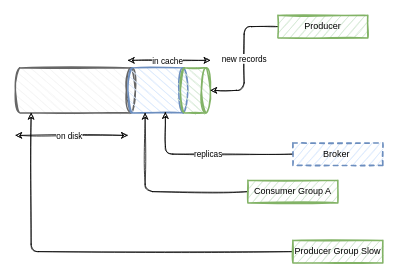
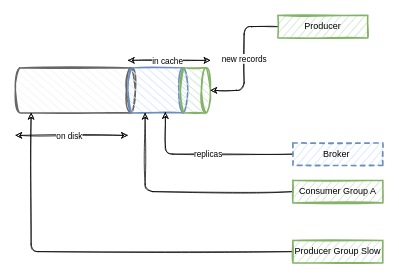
- <mxCell id="12" value="Consumer Group A" style="rounded=0;whiteSpace=wrap;html=1;sketch=1;strokeWidth=2;fillColor=#d5e8d4;strokeColor=#82b366;" vertex="1" parent="1"><mxGeometry x="330" y="240" width="120" height="30" as="geometry" /></mxCell>
+ <mxCell id="12" value="Consumer Group A" style="rounded=0;whiteSpace=wrap;html=1;sketch=1;strokeWidth=2;fillColor=#d5e8d4;strokeColor=#82b366;" vertex="1" parent="1"><mxGeometry x="390" y="240" width="120" height="30" as="geometry" /></mxCell>
